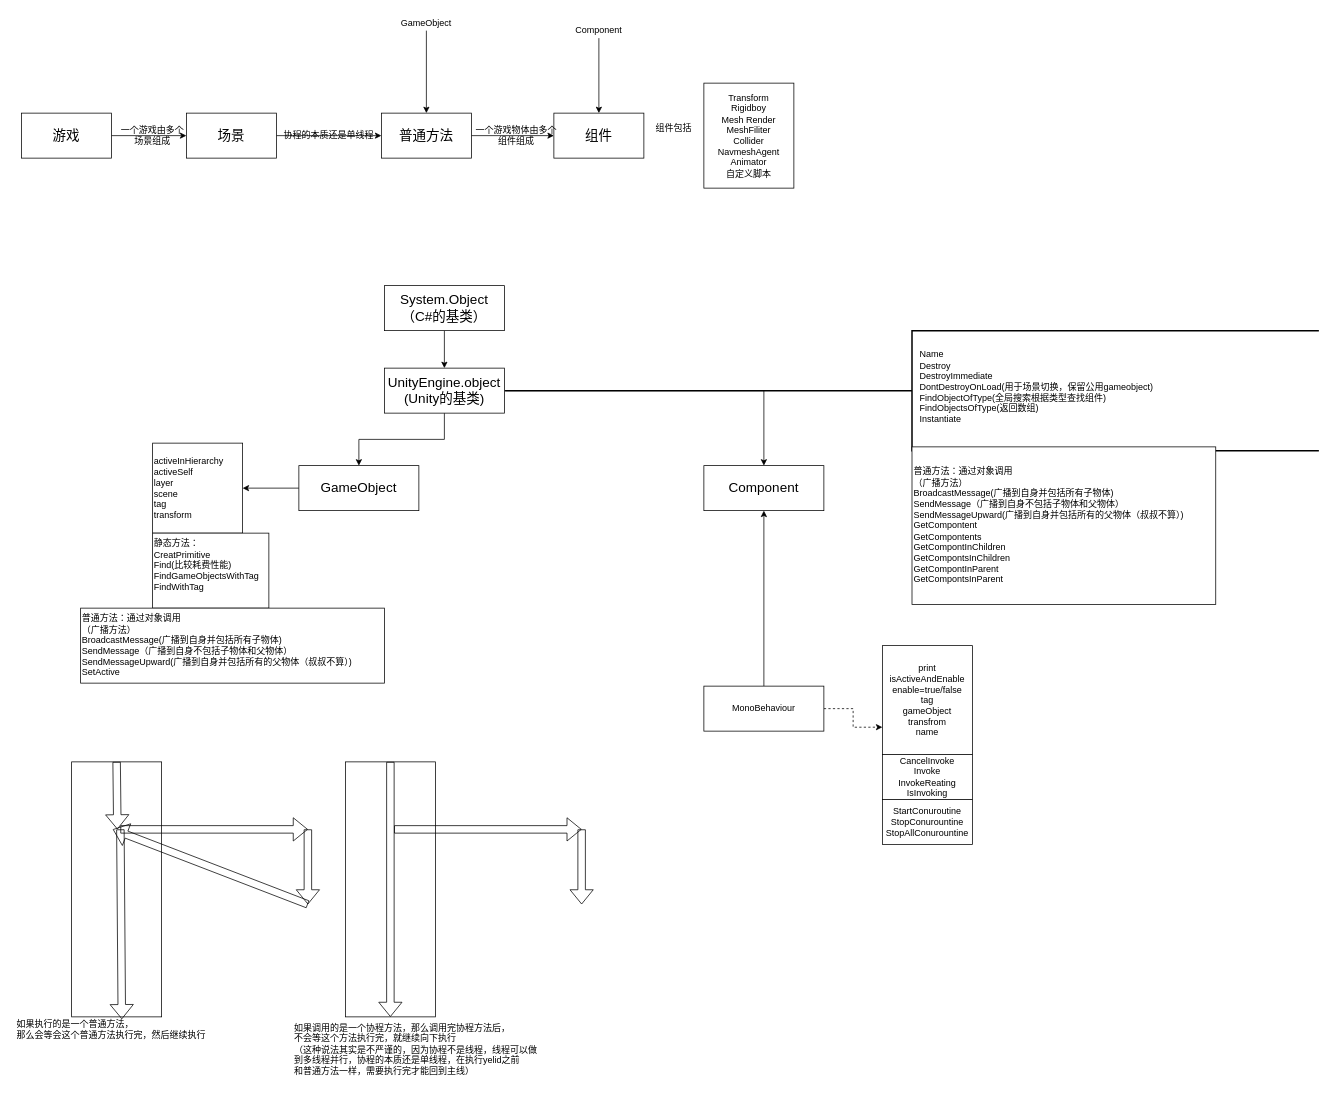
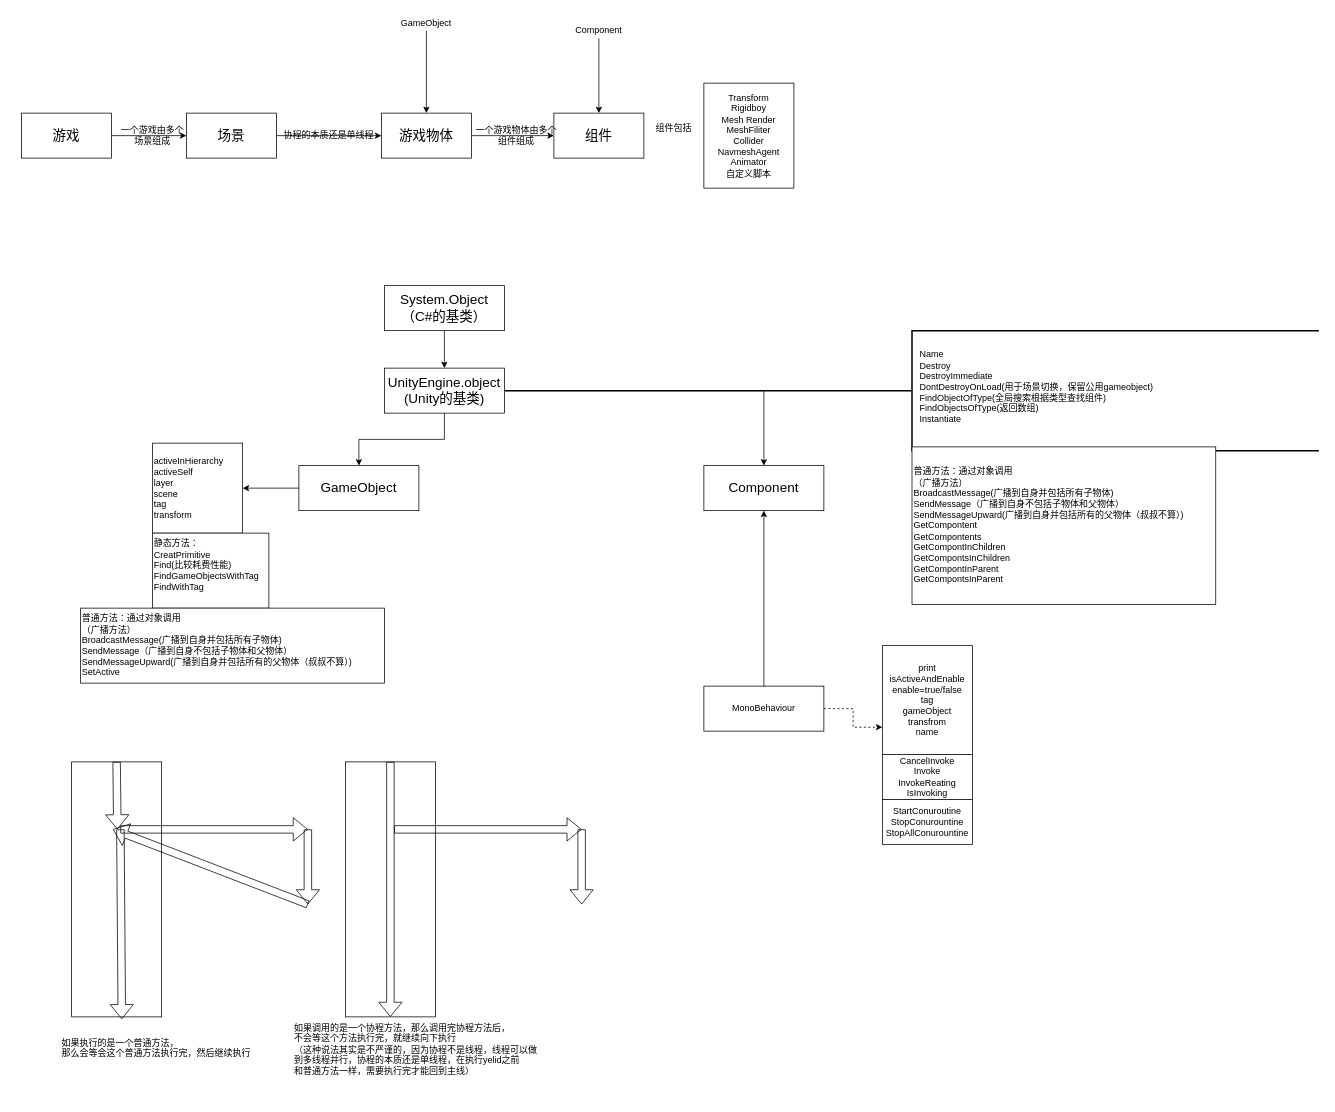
- <mxCell id="8" value="&lt;span style=&quot;font-size: 18px&quot;&gt;普通方法&lt;/span&gt;" style="rounded=0;whiteSpace=wrap;html=1;" parent="1" vertex="1"><mxGeometry x="508" y="150" width="120" height="60" as="geometry" /></mxCell>
+ <mxCell id="8" value="&lt;span style=&quot;font-size: 18px&quot;&gt;游戏物体&lt;/span&gt;" style="rounded=0;whiteSpace=wrap;html=1;" parent="1" vertex="1"><mxGeometry x="508" y="150" width="120" height="60" as="geometry" /></mxCell>
- <mxCell id="47" value="如果执行的是一个普通方法，&lt;br&gt;那么会等会这个普通方法执行完，然后继续执行" style="text;html=1;resizable=0;points=[];autosize=1;align=left;verticalAlign=top;spacingTop=-4;" vertex="1" parent="1"><mxGeometry x="20" y="1355" width="300" height="50" as="geometry" /></mxCell>
+ <mxCell id="47" value="如果执行的是一个普通方法，&lt;br&gt;那么会等会这个普通方法执行完，然后继续执行" style="text;html=1;resizable=0;points=[];autosize=1;align=left;verticalAlign=top;spacingTop=-4;" vertex="1" parent="1"><mxGeometry x="80" y="1380" width="300" height="50" as="geometry" /></mxCell>
